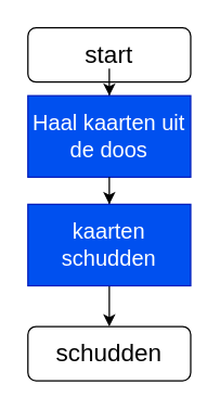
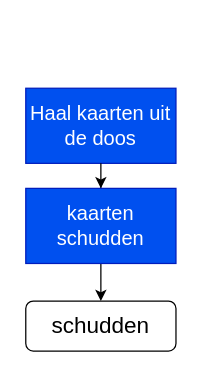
- <mxCell id="3" value="&lt;font style=&quot;font-size: 18px;&quot;&gt;start&lt;/font&gt;" style="rounded=1;whiteSpace=wrap;html=1;" vertex="1" parent="1"><mxGeometry x="20" y="20" width="120" height="40" as="geometry" /></mxCell>
- <mxCell id="5" value="" style="edgeStyle=orthogonalEdgeStyle;rounded=0;orthogonalLoop=1;jettySize=auto;html=1;entryX=0.5;entryY=0;entryDx=0;entryDy=0;" edge="1" parent="1" source="3" target="6"><mxGeometry relative="1" as="geometry"><mxPoint x="80" y="60" as="sourcePoint" /><mxPoint x="80" y="510" as="targetPoint" /></mxGeometry></mxCell>
